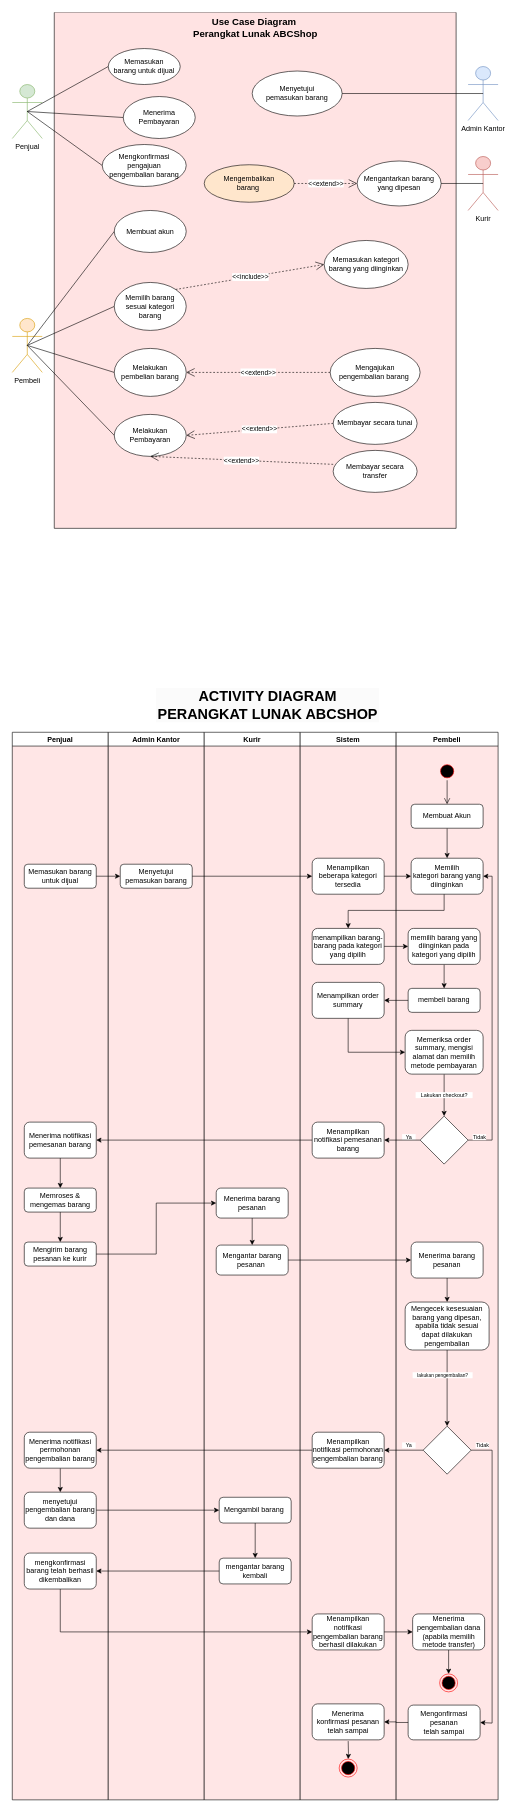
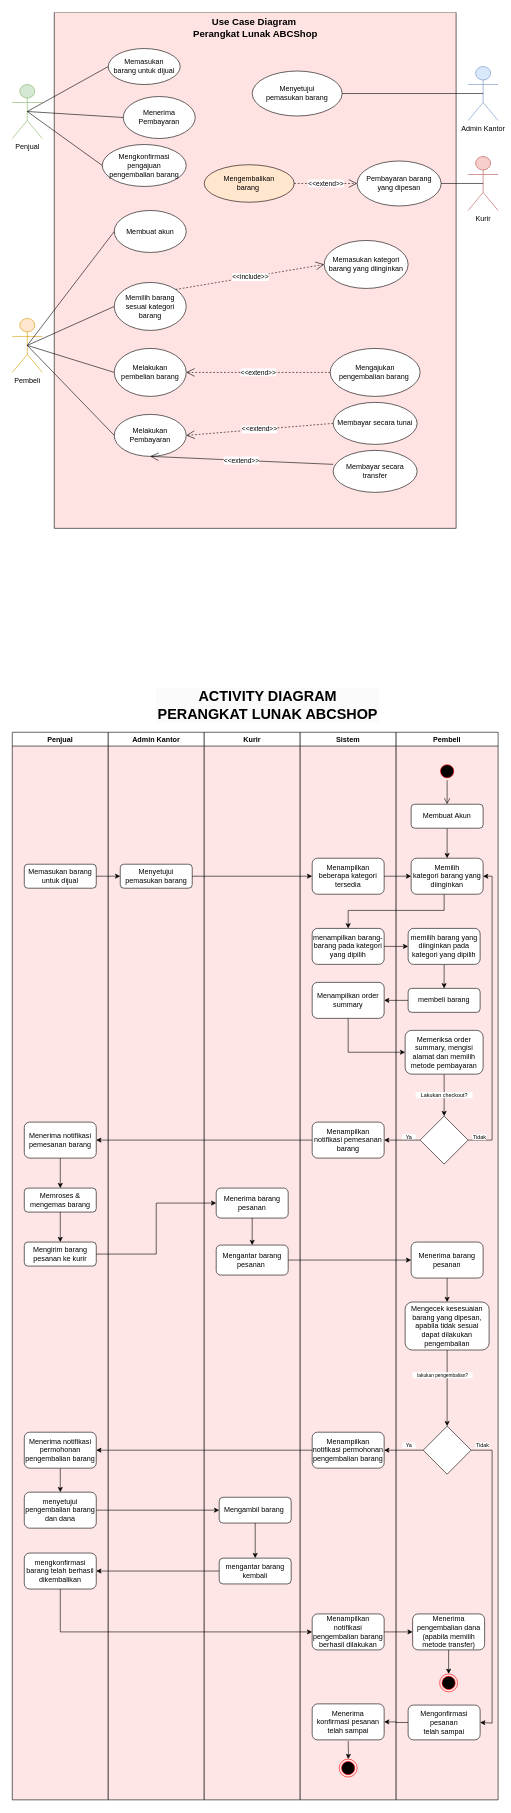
- <mxCell id="19" value="Mengantarkan barang &lt;br&gt;yang dipesan" style="ellipse;whiteSpace=wrap;html=1;" parent="2" vertex="1"><mxGeometry x="505" y="247.5" width="140" height="75" as="geometry" /></mxCell>
+ <mxCell id="19" value="Pembayaran barang &lt;br&gt;yang dipesan" style="ellipse;whiteSpace=wrap;html=1;" parent="2" vertex="1"><mxGeometry x="505" y="247.5" width="140" height="75" as="geometry" /></mxCell>
- <mxCell id="15" value="&amp;lt;&amp;lt;extend&amp;gt;&amp;gt;" style="endArrow=open;endSize=12;dashed=1;html=1;rounded=0;exitX=0;exitY=0.333;exitDx=0;exitDy=0;entryX=0.5;entryY=1;entryDx=0;entryDy=0;exitPerimeter=0;" parent="2" source="14" target="9" edge="1"><mxGeometry width="160" relative="1" as="geometry"><mxPoint x="329" y="634" as="sourcePoint" /><mxPoint x="191" y="620" as="targetPoint" /></mxGeometry></mxCell>
+ <mxCell id="15" value="&amp;lt;&amp;lt;extend&amp;gt;&amp;gt;" style="endArrow=open;endSize=12;dashed=0;html=1;rounded=0;exitX=0;exitY=0.333;exitDx=0;exitDy=0;entryX=0.5;entryY=1;entryDx=0;entryDy=0;exitPerimeter=0;" parent="2" source="14" target="9" edge="1"><mxGeometry width="160" relative="1" as="geometry"><mxPoint x="329" y="634" as="sourcePoint" /><mxPoint x="191" y="620" as="targetPoint" /></mxGeometry></mxCell>
